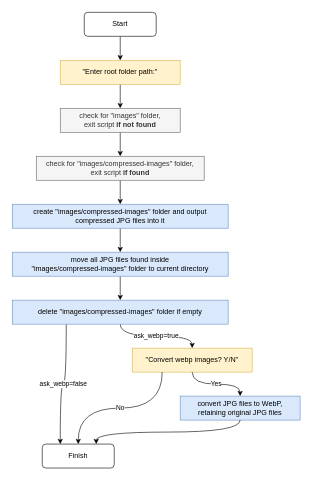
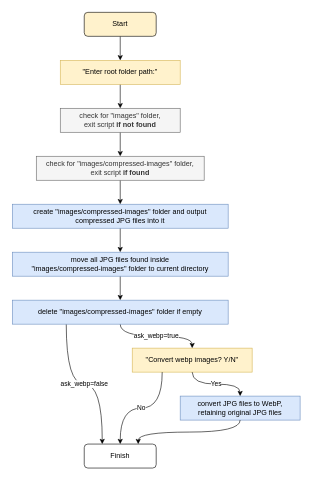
- <mxCell id="3" value="Start" style="rounded=1;whiteSpace=wrap;html=1;" parent="1" vertex="1"><mxGeometry x="140" y="20" width="120" height="40" as="geometry" /></mxCell>
+ <mxCell id="3" value="Start" style="rounded=1;whiteSpace=wrap;html=1;fillColor=#fff2cc;" parent="1" vertex="1"><mxGeometry x="140" y="20" width="120" height="40" as="geometry" /></mxCell>
- <mxCell id="4" value="Finish" style="rounded=1;whiteSpace=wrap;html=1;" parent="1" vertex="1"><mxGeometry x="70" y="740" width="120" height="40" as="geometry" /></mxCell>
+ <mxCell id="4" value="Finish" style="rounded=1;whiteSpace=wrap;html=1;" parent="1" vertex="1"><mxGeometry x="140" y="740" width="120" height="40" as="geometry" /></mxCell>
